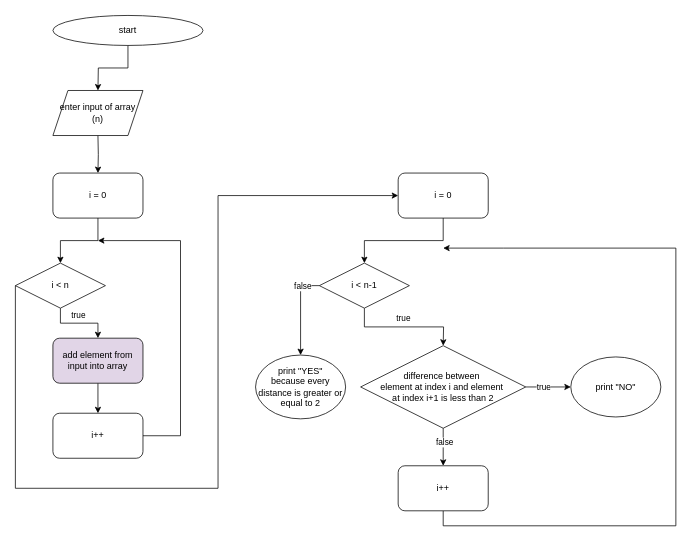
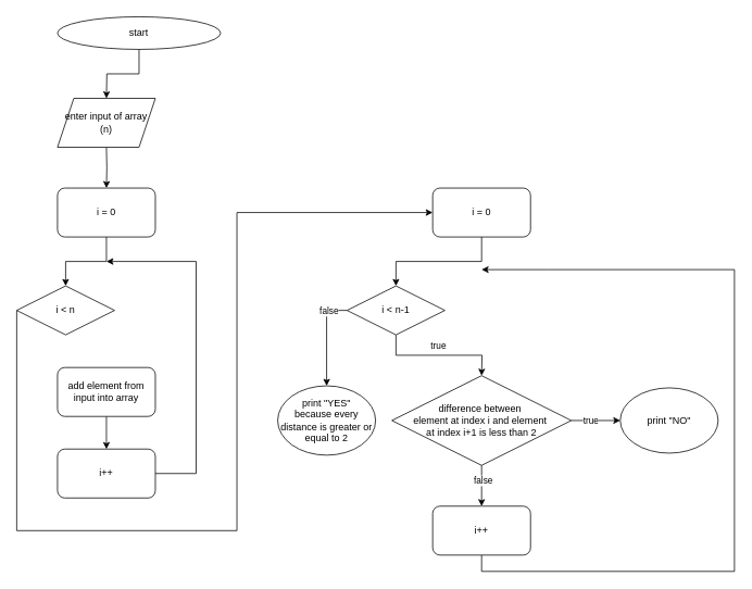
- <mxCell id="11" style="edgeStyle=orthogonalEdgeStyle;rounded=0;orthogonalLoop=1;jettySize=auto;html=1;exitX=0.5;exitY=1;exitDx=0;exitDy=0;entryX=0.5;entryY=0;entryDx=0;entryDy=0;" parent="1" source="14" target="8" edge="1"><mxGeometry relative="1" as="geometry" /></mxCell>
- <mxCell id="12" value="&lt;div&gt;true&lt;/div&gt;" style="edgeLabel;html=1;align=center;verticalAlign=middle;resizable=0;points=[];" parent="11" vertex="1" connectable="0"><mxGeometry y="2" relative="1" as="geometry"><mxPoint x="-2" y="-10" as="offset" /></mxGeometry></mxCell>
- <mxCell id="8" value="add element from input into array" style="rounded=1;whiteSpace=wrap;html=1;fillColor=#e1d5e7;" parent="1" vertex="1"><mxGeometry x="70" y="450" width="120" height="60" as="geometry" /></mxCell>
+ <mxCell id="8" value="add element from input into array" style="rounded=1;whiteSpace=wrap;html=1;" parent="1" vertex="1"><mxGeometry x="70" y="450" width="120" height="60" as="geometry" /></mxCell>
